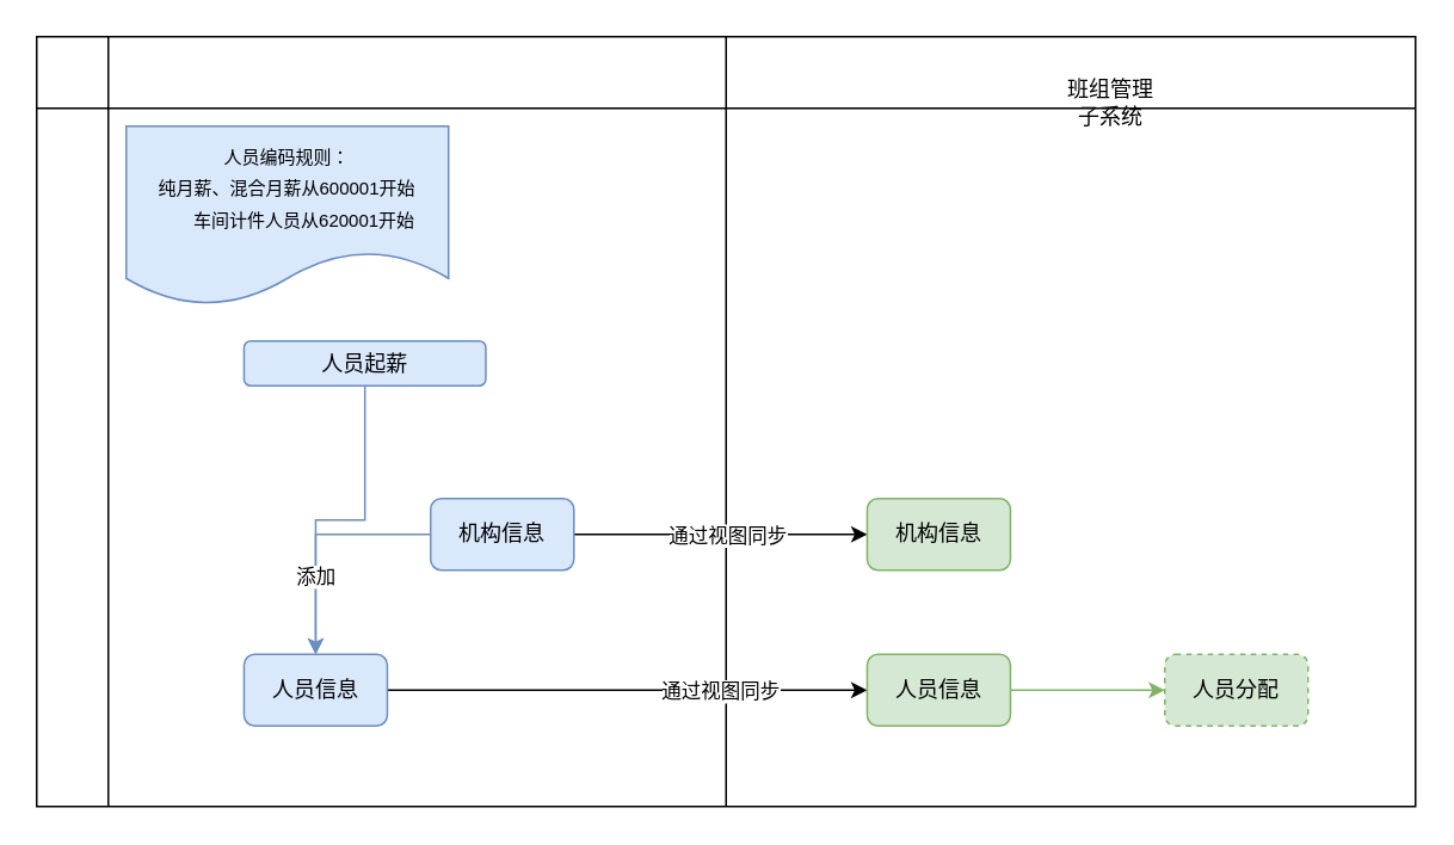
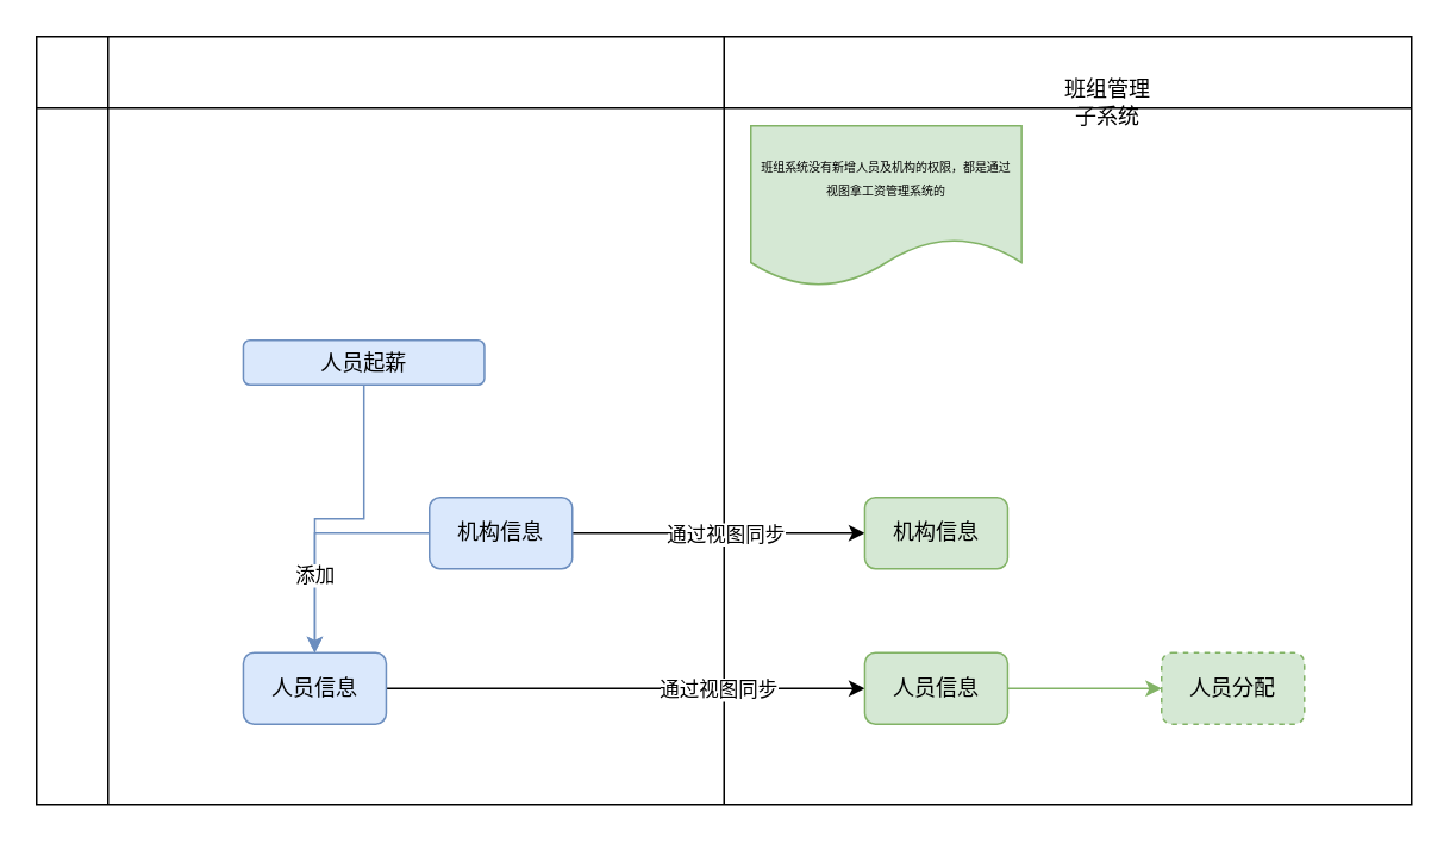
+ <mxCell id="17" value="&lt;sup&gt;班组系统没有新增人员及机构的权限，都是通过视图拿工资管理系统的&lt;/sup&gt;" style="shape=document;whiteSpace=wrap;html=1;boundedLbl=1;fillColor=#d5e8d4;strokeColor=#82b366;spacingTop=2;spacingLeft=2;spacingBottom=2;spacingRight=2;spacing=2;fontSize=8;" vertex="1" parent="1"><mxGeometry x="420" y="70" width="151.59" height="90" as="geometry" /></mxCell>
- <mxCell id="19" value="&lt;font style=&quot;font-size: 12px;&quot;&gt;&lt;sub&gt;人员编码规则：&lt;br style=&quot;font-size: 11px;&quot;&gt;纯月薪、混合月薪从600001开始&lt;br&gt;&amp;nbsp; &amp;nbsp; &amp;nbsp; &amp;nbsp;车间计件人员从620001开始&lt;/sub&gt;&lt;br&gt;&lt;/font&gt;" style="shape=document;whiteSpace=wrap;html=1;boundedLbl=1;fillColor=#dae8fc;strokeColor=#6c8ebf;fontSize=7;verticalAlign=top;" vertex="1" parent="1"><mxGeometry x="70" y="70" width="180" height="100" as="geometry" /></mxCell>
